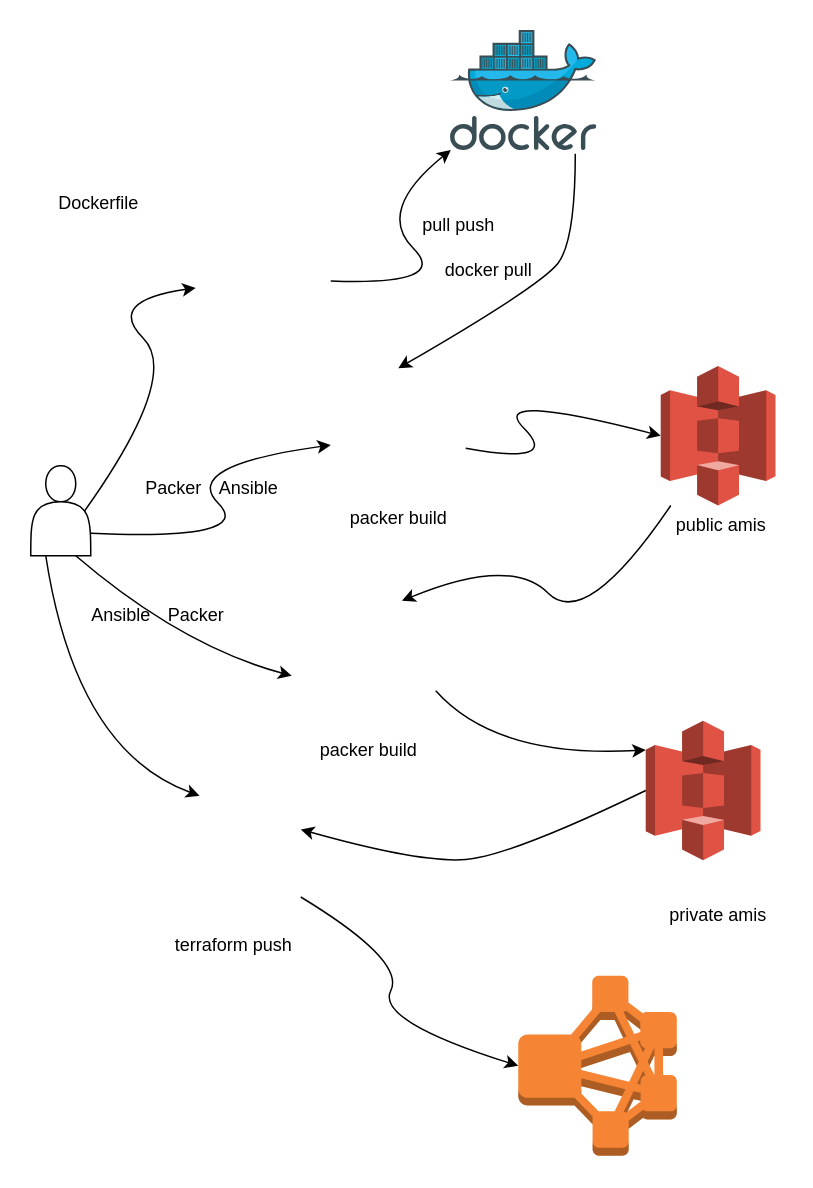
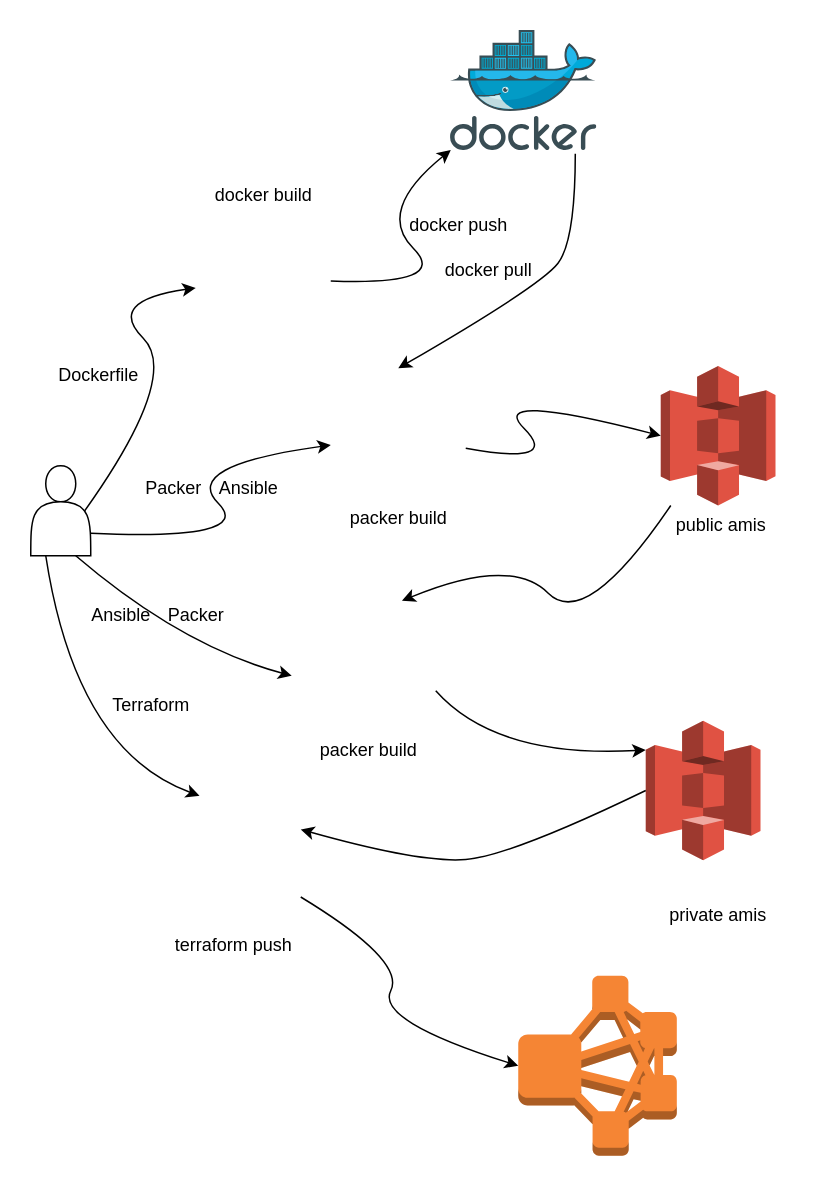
+ <mxCell id="14" value="docker build" style="text;html=1;align=center;verticalAlign=middle;resizable=0;points=[];autosize=1;" vertex="1" parent="1"><mxGeometry x="135" y="120" width="80" height="20" as="geometry" /></mxCell>
- <mxCell id="5" value="Dockerfile" style="text;html=1;align=center;verticalAlign=middle;resizable=0;points=[];autosize=1;" vertex="1" parent="1"><mxGeometry x="30" y="125" width="70" height="20" as="geometry" /></mxCell>
+ <mxCell id="5" value="Dockerfile" style="text;html=1;align=center;verticalAlign=middle;resizable=0;points=[];autosize=1;" vertex="1" parent="1"><mxGeometry x="30" y="240" width="70" height="20" as="geometry" /></mxCell>
- <mxCell id="8" value="pull push" style="text;html=1;align=center;verticalAlign=middle;resizable=0;points=[];autosize=1;" vertex="1" parent="1"><mxGeometry x="265" y="140" width="80" height="20" as="geometry" /></mxCell>
+ <mxCell id="8" value="docker push" style="text;html=1;align=center;verticalAlign=middle;resizable=0;points=[];autosize=1;" vertex="1" parent="1"><mxGeometry x="265" y="140" width="80" height="20" as="geometry" /></mxCell>
+ <mxCell id="29" value="Terraform" style="text;html=1;align=center;verticalAlign=middle;resizable=0;points=[];autosize=1;" vertex="1" parent="1"><mxGeometry x="65" y="460" width="70" height="20" as="geometry" /></mxCell>
